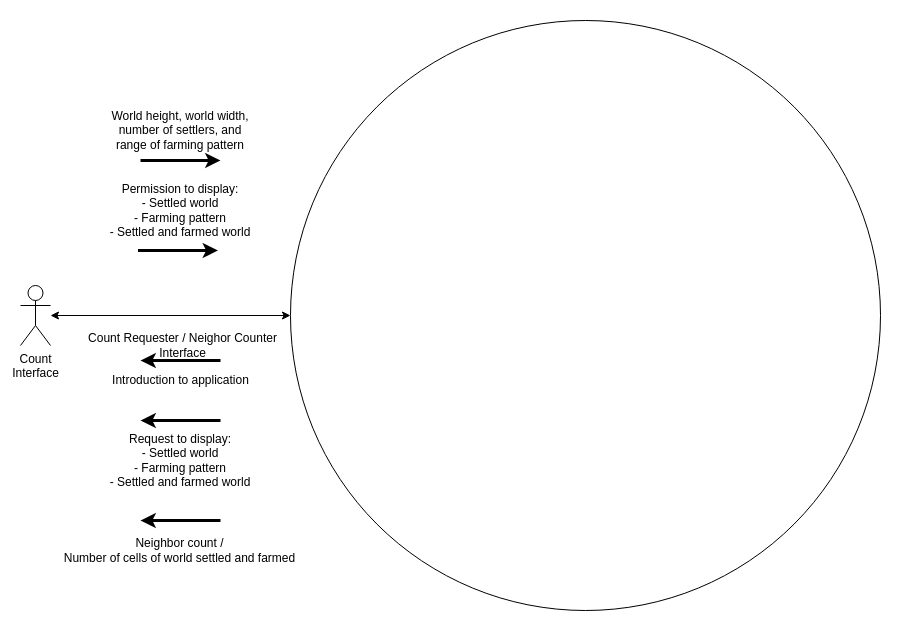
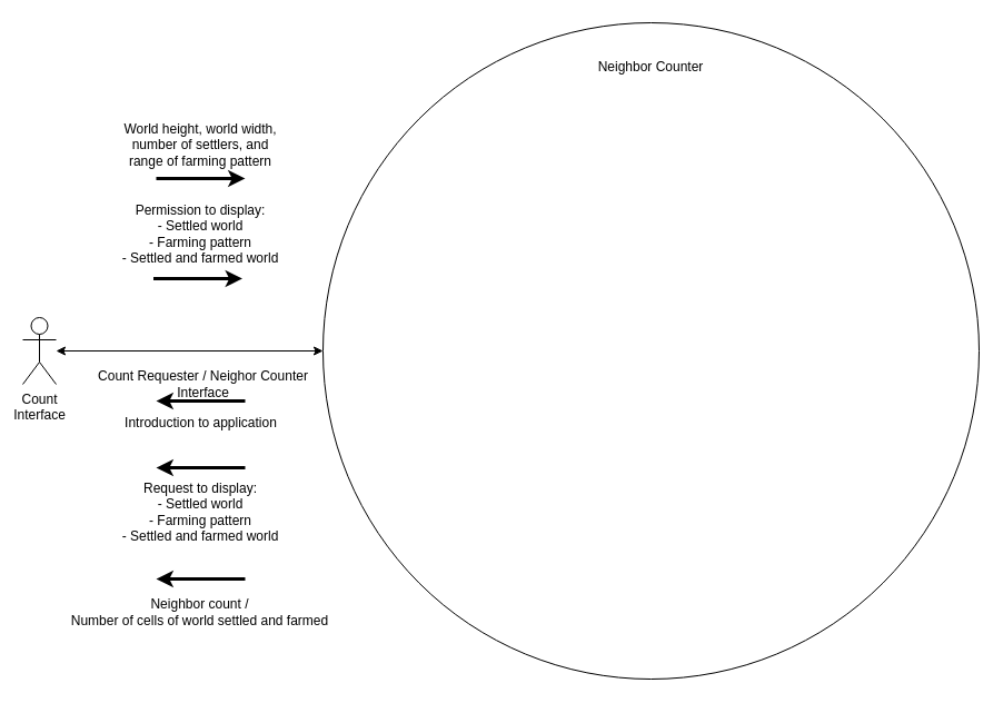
+ <mxCell id="3" value="Neighbor Counter" style="text;html=1;strokeColor=none;fillColor=none;align=center;verticalAlign=middle;whiteSpace=wrap;rounded=0;" parent="1" vertex="1"><mxGeometry x="490" y="50" width="190" height="20" as="geometry" /></mxCell>
